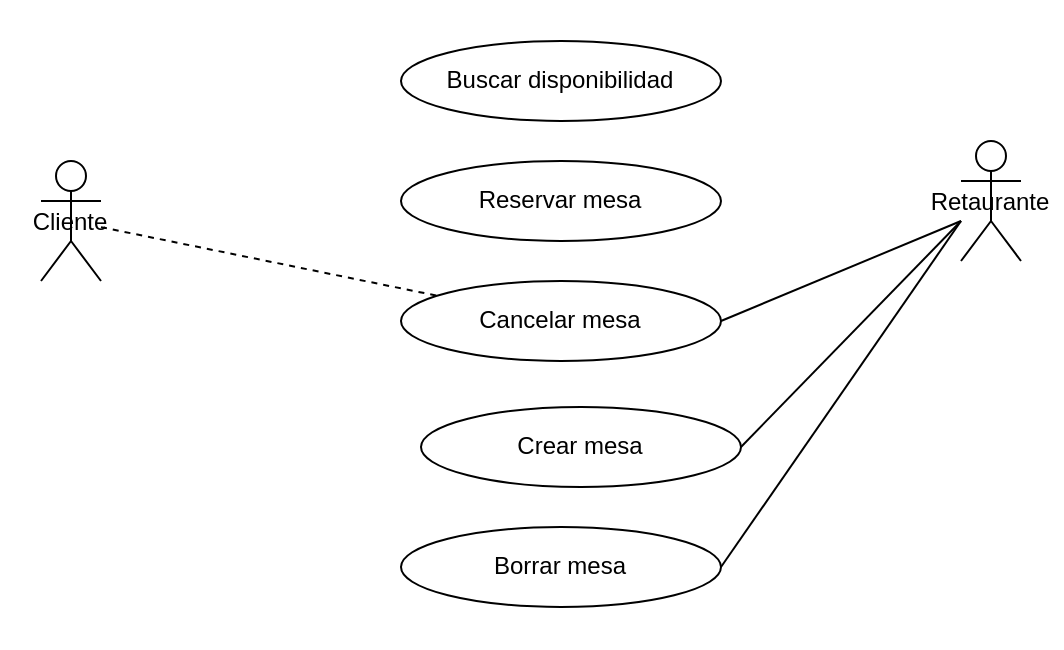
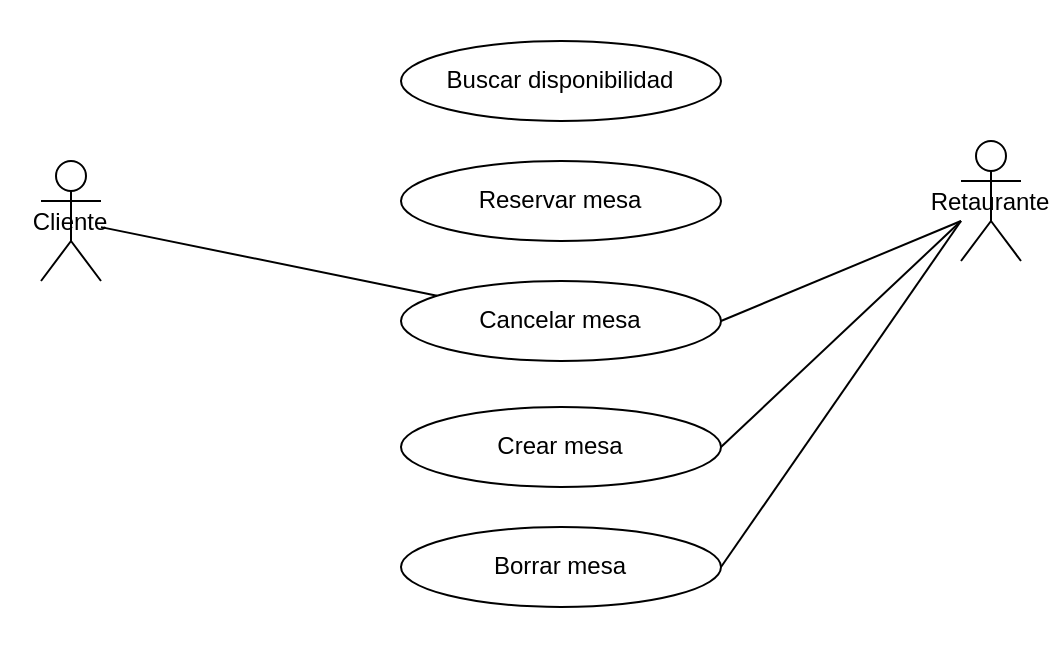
- <mxCell id="6" style="endArrow=none;dashed=1;" parent="1" source="2" target="5" edge="1"><mxGeometry relative="1" as="geometry" /></mxCell>
+ <mxCell id="6" style="endArrow=none;" parent="1" source="2" target="5" edge="1"><mxGeometry relative="1" as="geometry" /></mxCell>
- <mxCell id="9" value="Crear mesa" style="ellipse;whiteSpace=wrap;aspect=fixed;" vertex="1" parent="1"><mxGeometry x="210" y="203" width="160" height="40" as="geometry" /></mxCell>
+ <mxCell id="9" value="Crear mesa" style="ellipse;whiteSpace=wrap;aspect=fixed;" vertex="1" parent="1"><mxGeometry x="200" y="203" width="160" height="40" as="geometry" /></mxCell>
